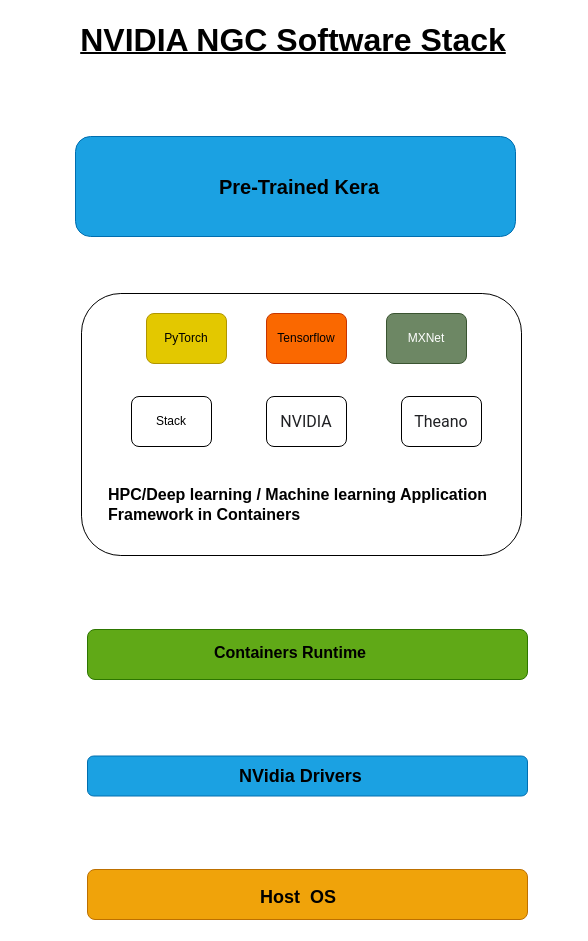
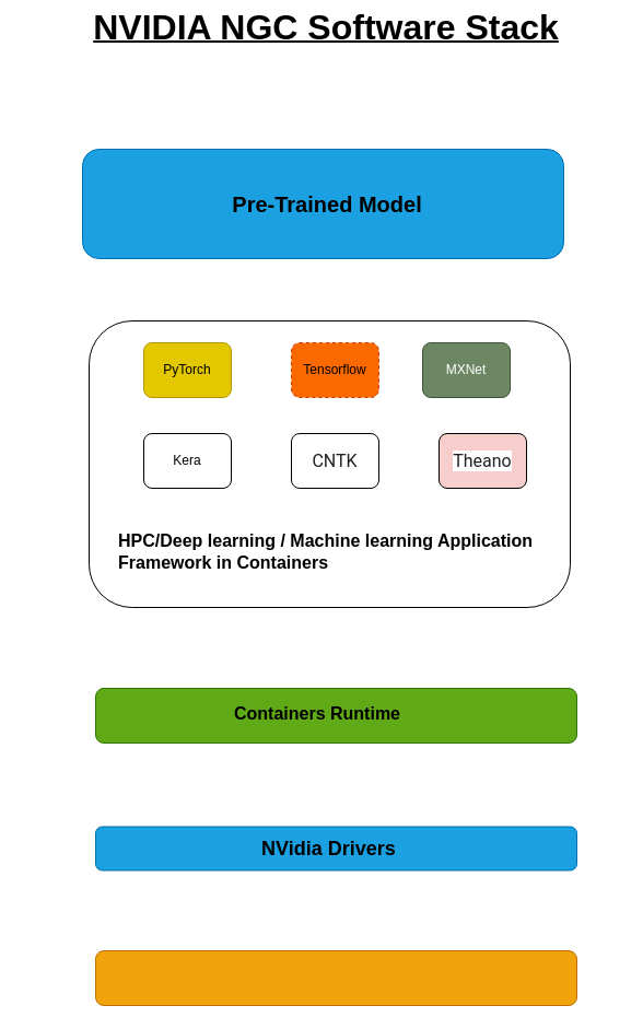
- <mxCell id="18" value="&lt;font style=&quot;font-size: 32px;&quot;&gt;NVIDIA NGC Software Stack&lt;/font&gt;" style="text;html=1;strokeColor=none;fillColor=none;align=center;verticalAlign=middle;whiteSpace=wrap;rounded=0;fontSize=20;fontStyle=5" vertex="1" parent="1"><mxGeometry x="20" y="20" width="546" height="40" as="geometry" /></mxCell>
+ <mxCell id="18" value="&lt;font style=&quot;font-size: 32px;&quot;&gt;NVIDIA NGC Software Stack&lt;/font&gt;" style="text;html=1;strokeColor=none;fillColor=none;align=center;verticalAlign=middle;whiteSpace=wrap;rounded=0;fontSize=20;fontStyle=5" vertex="1" parent="1"><mxGeometry x="25" y="5" width="546" height="40" as="geometry" /></mxCell>
- <mxCell id="13" value="&lt;font style=&quot;font-size: 20px;&quot;&gt;Pre-Trained Kera&lt;/font&gt;" style="text;html=1;strokeColor=none;fillColor=none;align=center;verticalAlign=middle;whiteSpace=wrap;rounded=0;fontStyle=1;fontSize=20;" vertex="1" parent="1"><mxGeometry x="204" y="163.5" width="190" height="45" as="geometry" /></mxCell>
+ <mxCell id="13" value="&lt;font style=&quot;font-size: 20px;&quot;&gt;Pre-Trained Model&lt;/font&gt;" style="text;html=1;strokeColor=none;fillColor=none;align=center;verticalAlign=middle;whiteSpace=wrap;rounded=0;fontStyle=1;fontSize=20;" vertex="1" parent="1"><mxGeometry x="204" y="163.5" width="190" height="45" as="geometry" /></mxCell>
- <mxCell id="4" value="PyTorch" style="rounded=1;whiteSpace=wrap;html=1;fillColor=#e3c800;fontColor=#000000;strokeColor=#B09500;" vertex="1" parent="1"><mxGeometry x="146" y="313" width="80" height="50" as="geometry" /></mxCell>
+ <mxCell id="4" value="PyTorch" style="rounded=1;whiteSpace=wrap;html=1;fillColor=#e3c800;fontColor=#000000;strokeColor=#B09500;" vertex="1" parent="1"><mxGeometry x="131" y="313" width="80" height="50" as="geometry" /></mxCell>
- <mxCell id="5" value="Tensorflow" style="rounded=1;whiteSpace=wrap;html=1;fillColor=#fa6800;fontColor=#000000;strokeColor=#C73500;" vertex="1" parent="1"><mxGeometry x="266" y="313" width="80" height="50" as="geometry" /></mxCell>
+ <mxCell id="5" value="Tensorflow" style="rounded=1;whiteSpace=wrap;html=1;fillColor=#fa6800;fontColor=#000000;strokeColor=#C73500;dashed=1;" vertex="1" parent="1"><mxGeometry x="266" y="313" width="80" height="50" as="geometry" /></mxCell>
- <mxCell id="7" value="Stack" style="rounded=1;whiteSpace=wrap;html=1;" vertex="1" parent="1"><mxGeometry x="131" y="396" width="80" height="50" as="geometry" /></mxCell>
+ <mxCell id="7" value="Kera" style="rounded=1;whiteSpace=wrap;html=1;" vertex="1" parent="1"><mxGeometry x="131" y="396" width="80" height="50" as="geometry" /></mxCell>
- <mxCell id="8" value="&lt;span style=&quot;color: rgb(32, 33, 36); font-family: Roboto, arial, sans-serif; font-size: 16px; text-align: left; background-color: rgb(255, 255, 255);&quot;&gt;NVIDIA&lt;/span&gt;" style="rounded=1;whiteSpace=wrap;html=1;" vertex="1" parent="1"><mxGeometry x="266" y="396" width="80" height="50" as="geometry" /></mxCell>
+ <mxCell id="8" value="&lt;span style=&quot;color: rgb(32, 33, 36); font-family: Roboto, arial, sans-serif; font-size: 16px; text-align: left; background-color: rgb(255, 255, 255);&quot;&gt;CNTK&lt;/span&gt;" style="rounded=1;whiteSpace=wrap;html=1;" vertex="1" parent="1"><mxGeometry x="266" y="396" width="80" height="50" as="geometry" /></mxCell>
- <mxCell id="9" value="&lt;span style=&quot;color: rgb(32, 33, 36); font-family: Roboto, arial, sans-serif; font-size: 16px; text-align: left; background-color: rgb(255, 255, 255);&quot;&gt;Theano&lt;/span&gt;" style="rounded=1;whiteSpace=wrap;html=1;" vertex="1" parent="1"><mxGeometry x="401" y="396" width="80" height="50" as="geometry" /></mxCell>
+ <mxCell id="9" value="&lt;span style=&quot;color: rgb(32, 33, 36); font-family: Roboto, arial, sans-serif; font-size: 16px; text-align: left; background-color: rgb(255, 255, 255);&quot;&gt;Theano&lt;/span&gt;" style="rounded=1;whiteSpace=wrap;html=1;fillColor=#f8cecc;" vertex="1" parent="1"><mxGeometry x="401" y="396" width="80" height="50" as="geometry" /></mxCell>
- <mxCell id="17" value="Host&amp;nbsp; OS" style="text;html=1;strokeColor=none;fillColor=none;align=left;verticalAlign=middle;whiteSpace=wrap;rounded=0;fontStyle=1;fontSize=18;" vertex="1" parent="1"><mxGeometry x="258" y="874" width="190" height="45" as="geometry" /></mxCell>
